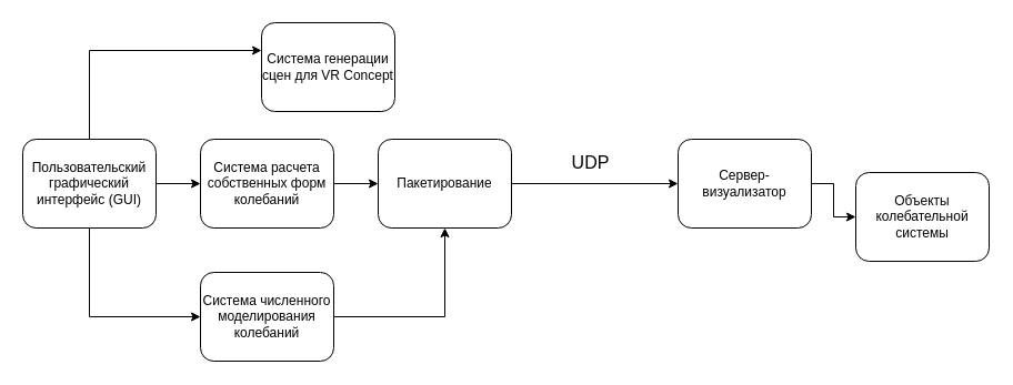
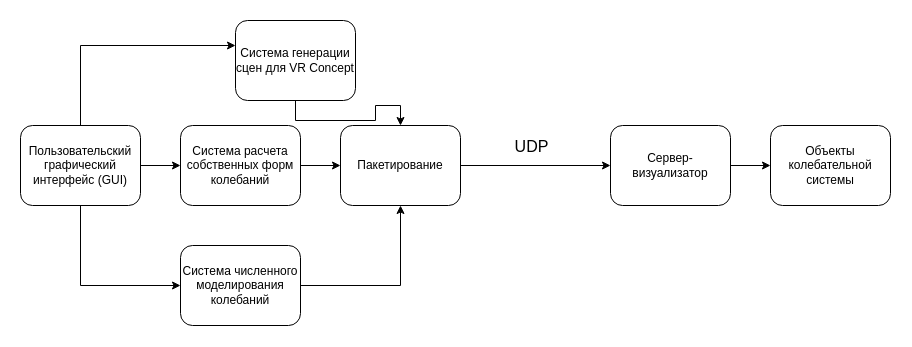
+ <mxCell id="6" style="edgeStyle=orthogonalEdgeStyle;rounded=0;orthogonalLoop=1;jettySize=auto;html=1;" edge="1" parent="1" source="7" target="14"><mxGeometry relative="1" as="geometry" /></mxCell>
- <mxCell id="17" value="Объекты колебательной системы" style="rounded=1;whiteSpace=wrap;html=1;" vertex="1" parent="1"><mxGeometry x="770" y="155" width="120" height="80" as="geometry" /></mxCell>
+ <mxCell id="17" value="Объекты колебательной системы" style="rounded=1;whiteSpace=wrap;html=1;" vertex="1" parent="1"><mxGeometry x="770" y="125" width="120" height="80" as="geometry" /></mxCell>
